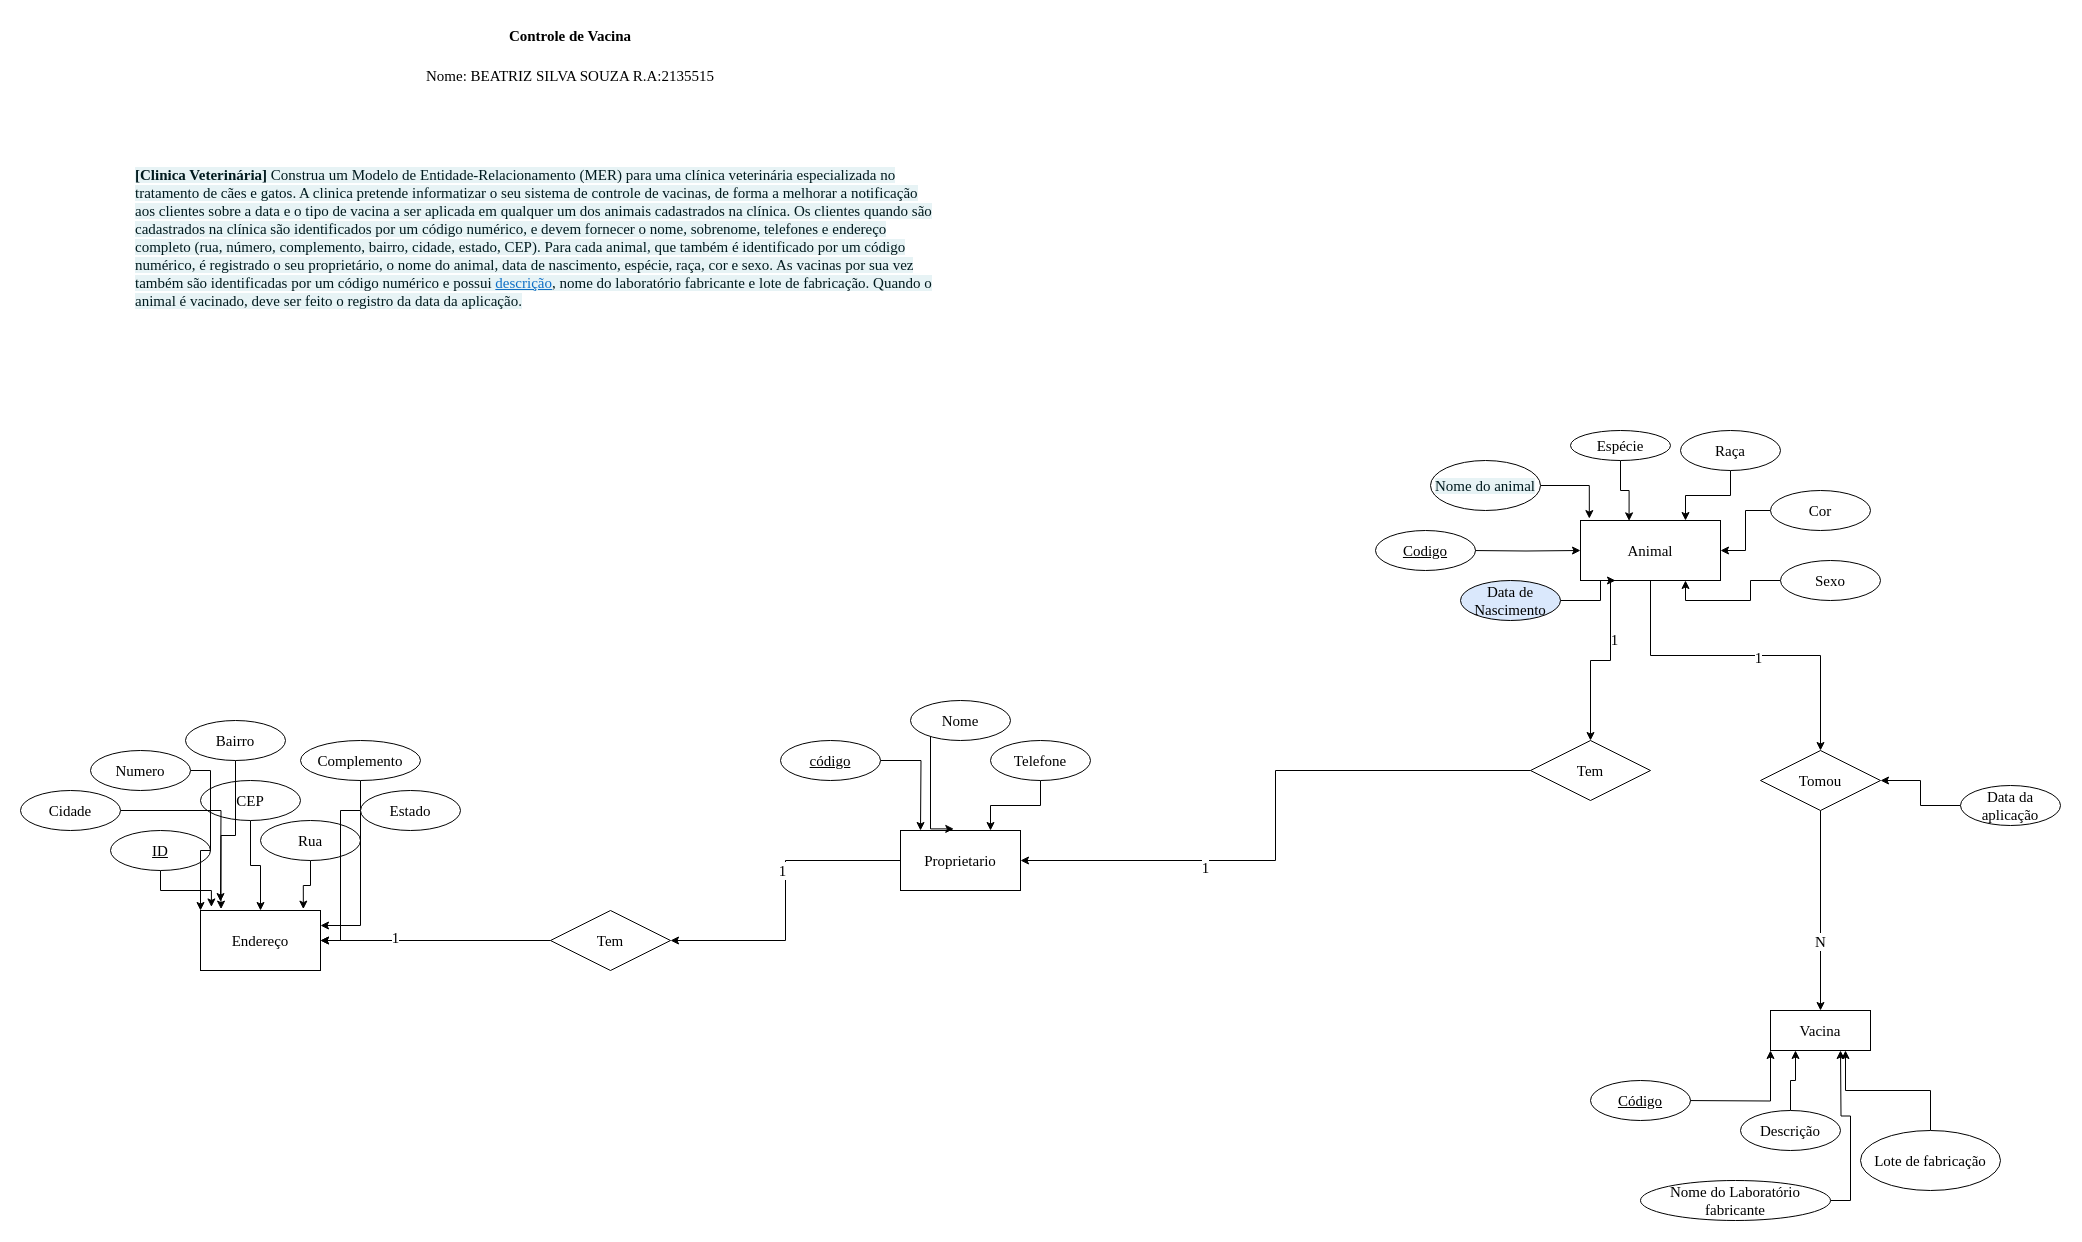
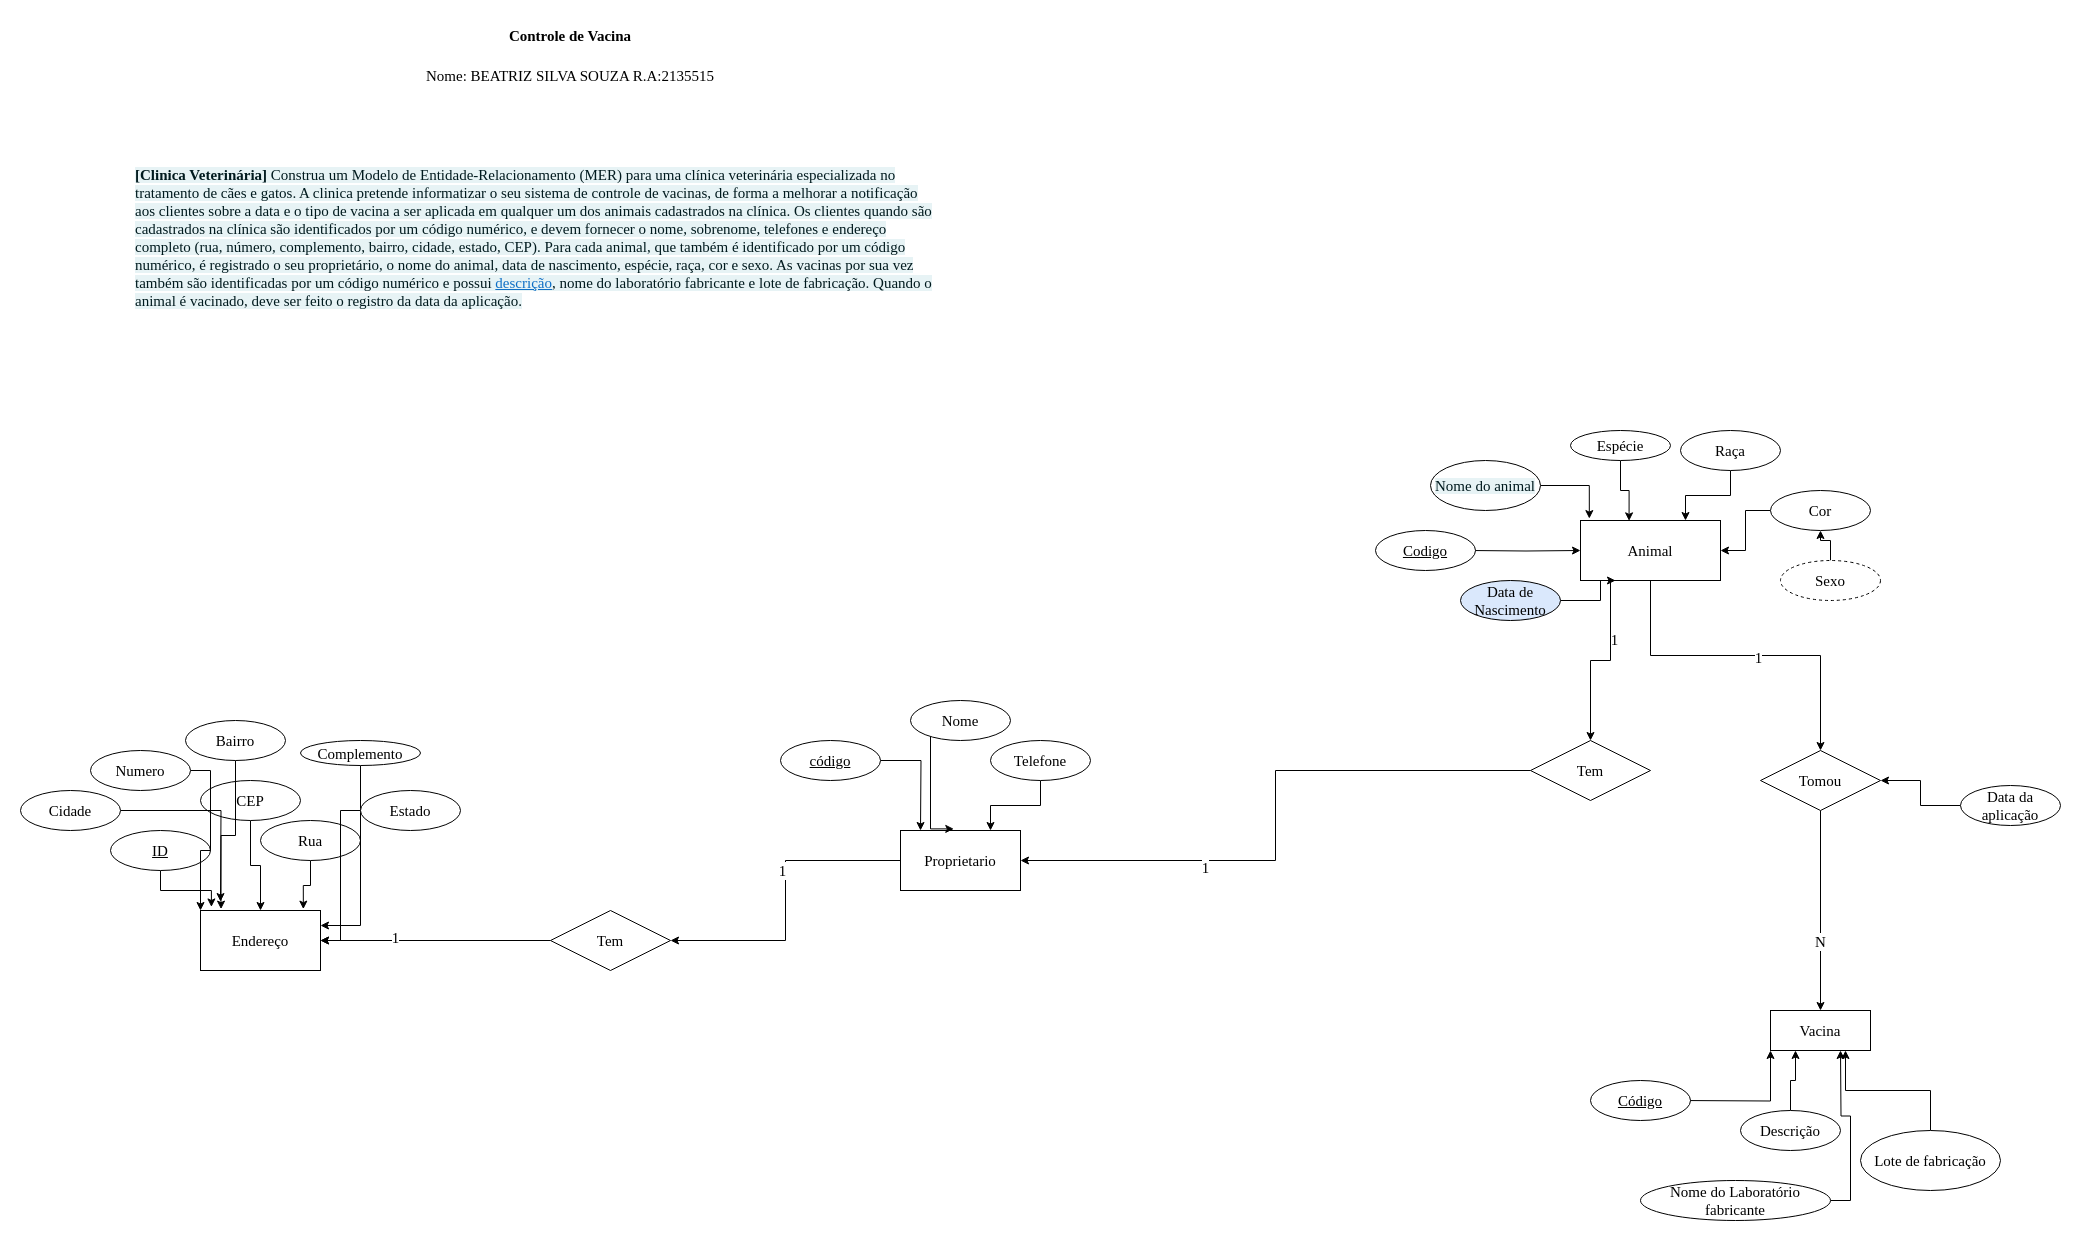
- <mxCell id="55" value="Sexo" style="ellipse;whiteSpace=wrap;html=1;align=center;fontFamily=Verdana;fontSize=15;" vertex="1" parent="1"><mxGeometry x="1780" y="560" width="100" height="40" as="geometry" /></mxCell>
+ <mxCell id="55" value="Sexo" style="ellipse;whiteSpace=wrap;html=1;align=center;fontFamily=Verdana;fontSize=15;dashed=1;" vertex="1" parent="1"><mxGeometry x="1780" y="560" width="100" height="40" as="geometry" /></mxCell>
- <mxCell id="54" style="edgeStyle=orthogonalEdgeStyle;rounded=0;orthogonalLoop=1;jettySize=auto;html=1;entryX=0.75;entryY=1;entryDx=0;entryDy=0;fontFamily=Verdana;fontSize=15;" edge="1" parent="1" source="55" target="41"><mxGeometry relative="1" as="geometry" /></mxCell>
+ <mxCell id="54" style="edgeStyle=orthogonalEdgeStyle;rounded=0;orthogonalLoop=1;jettySize=auto;html=1;fontFamily=Verdana;fontSize=15;" edge="1" parent="1" source="55" target="53"><mxGeometry relative="1" as="geometry" /></mxCell>
- <mxCell id="27" value="Complemento" style="ellipse;whiteSpace=wrap;html=1;align=center;fontFamily=Verdana;fontSize=15;" vertex="1" parent="1"><mxGeometry x="300" y="740" width="120" height="40" as="geometry" /></mxCell>
+ <mxCell id="27" value="Complemento" style="ellipse;whiteSpace=wrap;html=1;align=center;fontFamily=Verdana;fontSize=15;" vertex="1" parent="1"><mxGeometry x="300" y="740" width="120" height="25" as="geometry" /></mxCell>
